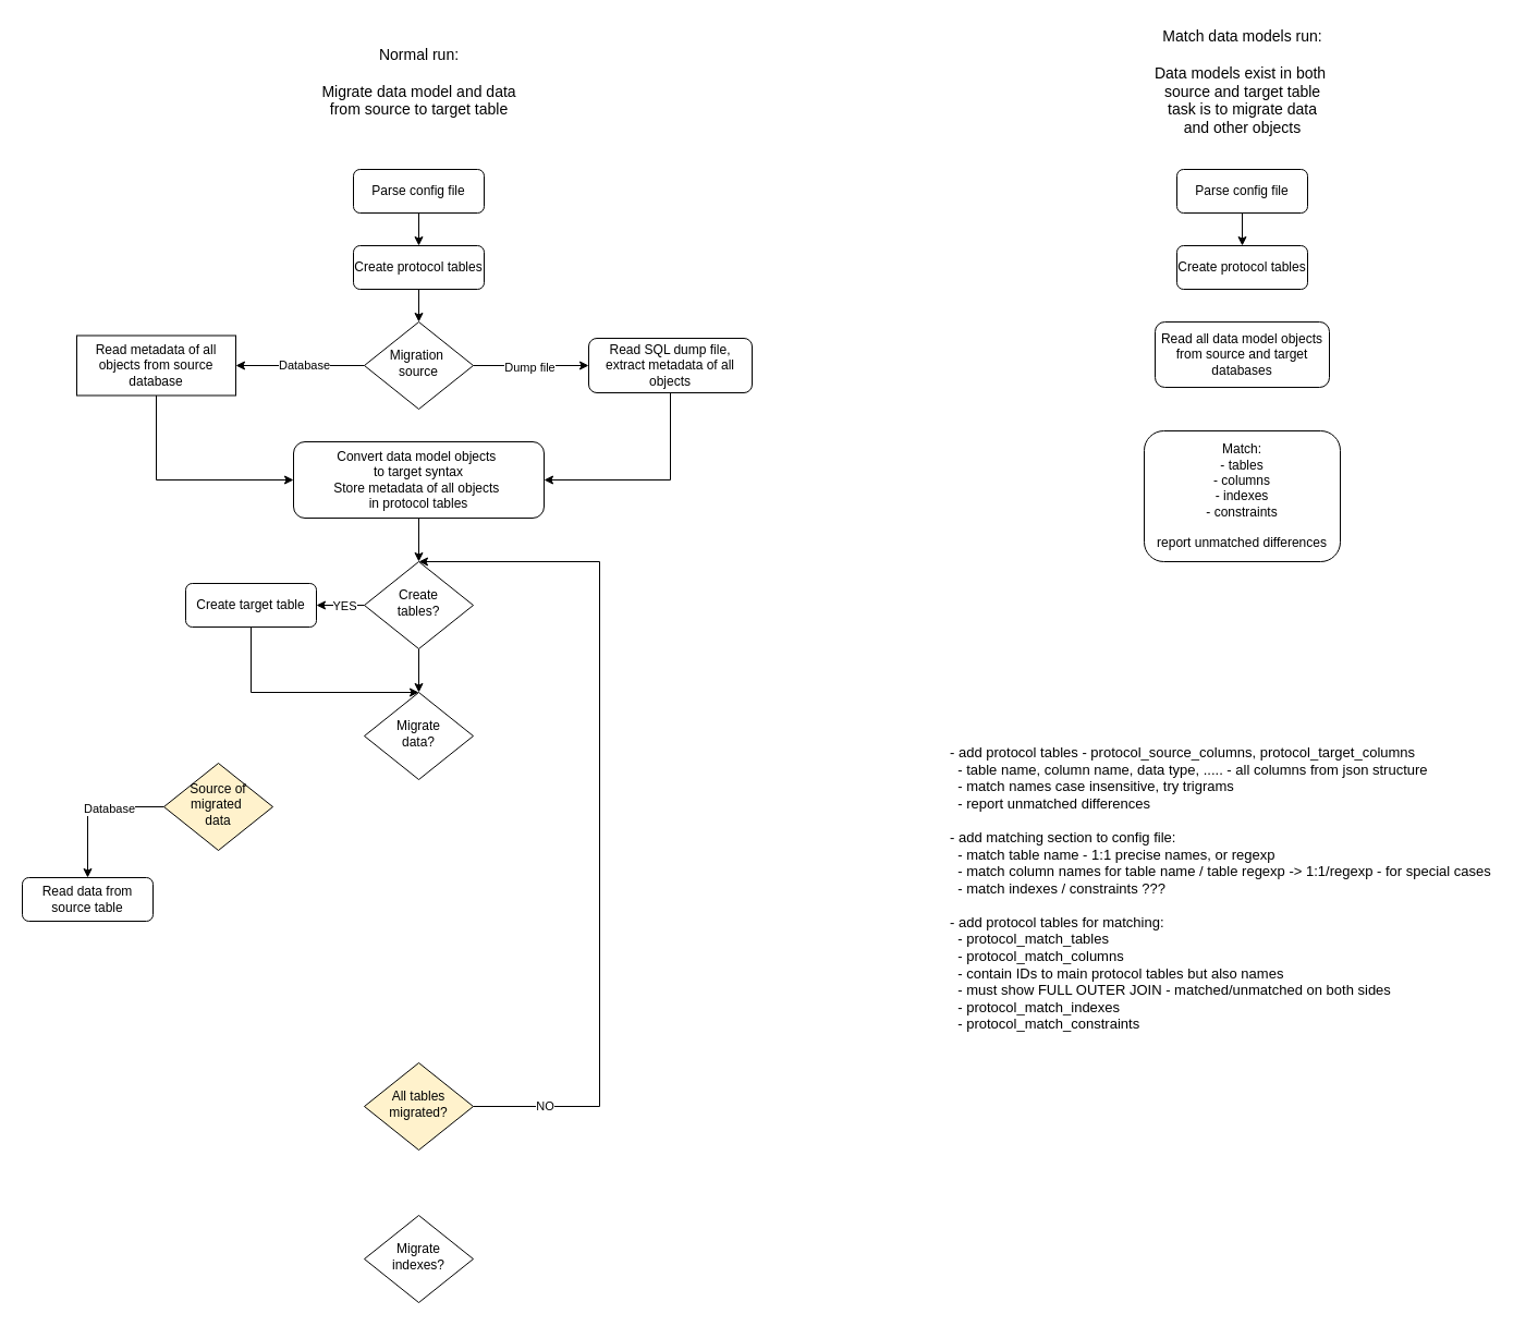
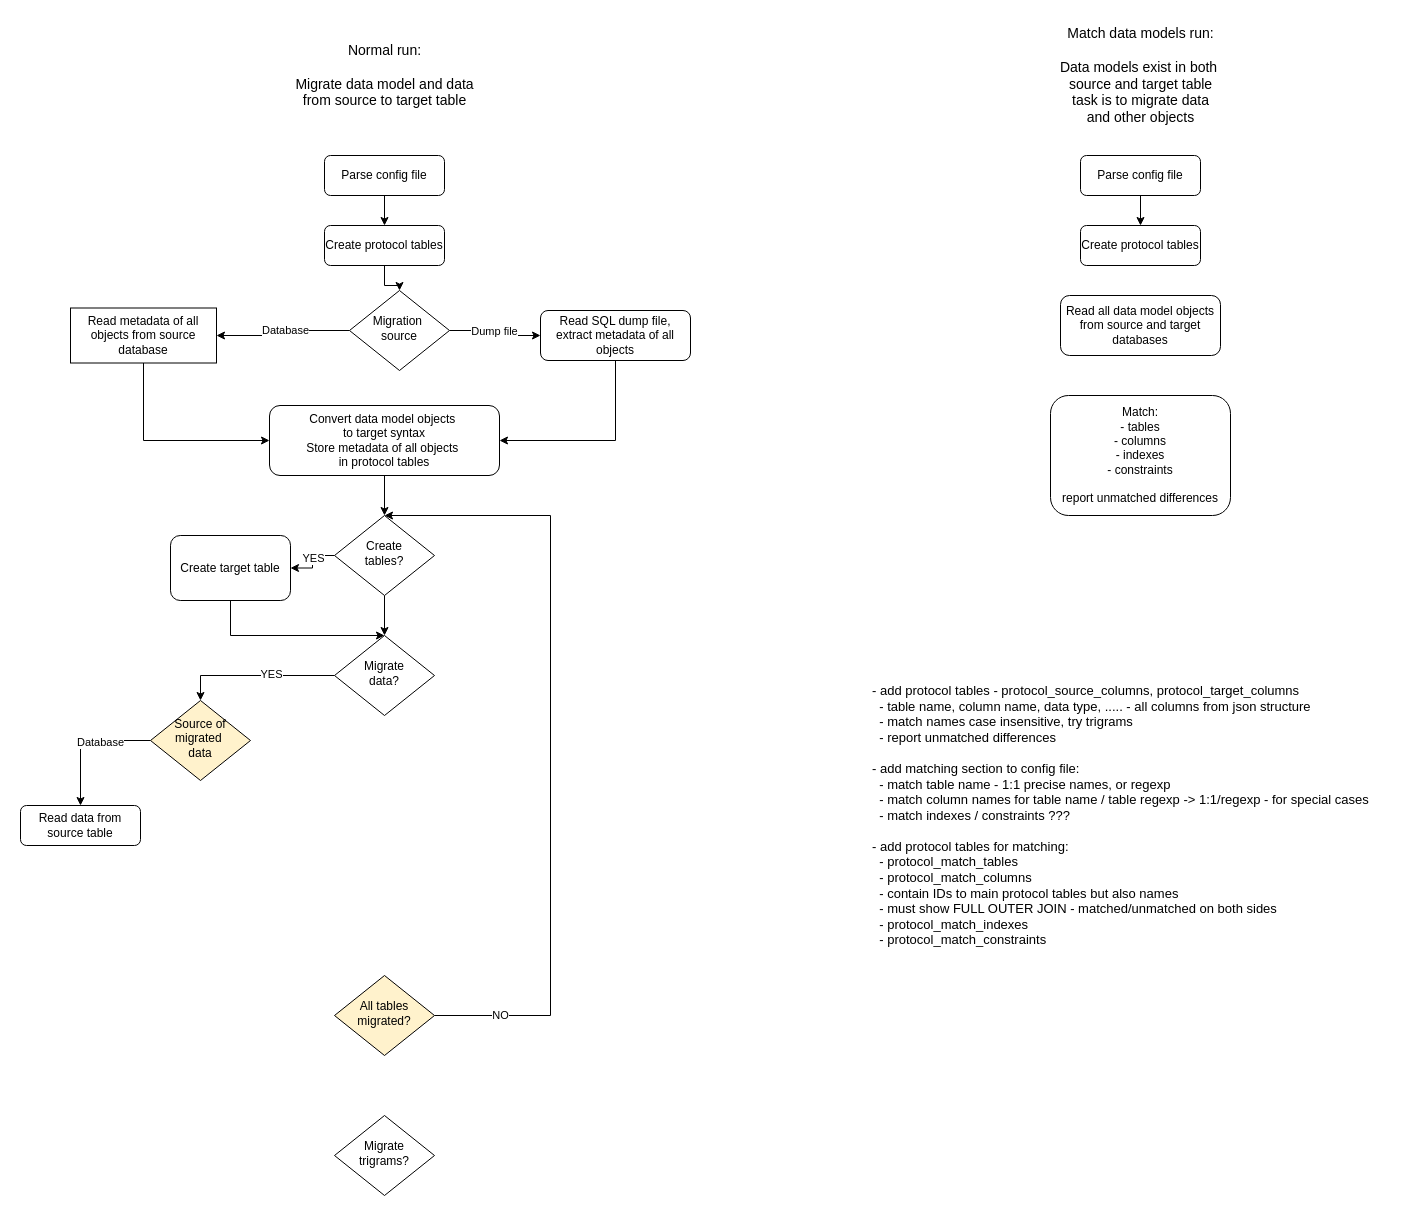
- <mxCell id="10" value="Migration&amp;nbsp;&lt;div&gt;source&lt;/div&gt;" style="rhombus;whiteSpace=wrap;html=1;shadow=0;fontFamily=Helvetica;fontSize=12;align=center;strokeWidth=1;spacing=6;spacingTop=-4;" vertex="1" parent="1"><mxGeometry x="334" y="295" width="100" height="80" as="geometry" /></mxCell>
+ <mxCell id="10" value="Migration&amp;nbsp;&lt;div&gt;source&lt;/div&gt;" style="rhombus;whiteSpace=wrap;html=1;shadow=0;fontFamily=Helvetica;fontSize=12;align=center;strokeWidth=1;spacing=6;spacingTop=-4;" vertex="1" parent="1"><mxGeometry x="349" y="290" width="100" height="80" as="geometry" /></mxCell>
- <mxCell id="18" value="Create target table" style="rounded=1;whiteSpace=wrap;html=1;fontSize=12;glass=0;strokeWidth=1;shadow=0;" vertex="1" parent="1"><mxGeometry x="170" y="535" width="120" height="40" as="geometry" /></mxCell>
+ <mxCell id="18" value="Create target table" style="rounded=1;whiteSpace=wrap;html=1;fontSize=12;glass=0;strokeWidth=1;shadow=0;" vertex="1" parent="1"><mxGeometry x="170" y="535" width="120" height="65" as="geometry" /></mxCell>
+ <mxCell id="23" value="" style="edgeStyle=orthogonalEdgeStyle;rounded=0;orthogonalLoop=1;jettySize=auto;html=1;entryX=0.5;entryY=0;entryDx=0;entryDy=0;" edge="1" parent="1" source="25" target="29"><mxGeometry relative="1" as="geometry" /></mxCell>
+ <mxCell id="24" value="YES" style="edgeLabel;html=1;align=center;verticalAlign=middle;resizable=0;points=[];" vertex="1" connectable="0" parent="23"><mxGeometry x="-0.189" y="-2" relative="1" as="geometry"><mxPoint as="offset" /></mxGeometry></mxCell>
- <mxCell id="33" value="Migrate&lt;div&gt;indexes?&lt;/div&gt;" style="rhombus;whiteSpace=wrap;html=1;shadow=0;fontFamily=Helvetica;fontSize=12;align=center;strokeWidth=1;spacing=6;spacingTop=-4;" vertex="1" parent="1"><mxGeometry x="334" y="1115" width="100" height="80" as="geometry" /></mxCell>
+ <mxCell id="33" value="Migrate&lt;div&gt;trigrams?&lt;/div&gt;" style="rhombus;whiteSpace=wrap;html=1;shadow=0;fontFamily=Helvetica;fontSize=12;align=center;strokeWidth=1;spacing=6;spacingTop=-4;" vertex="1" parent="1"><mxGeometry x="334" y="1115" width="100" height="80" as="geometry" /></mxCell>
